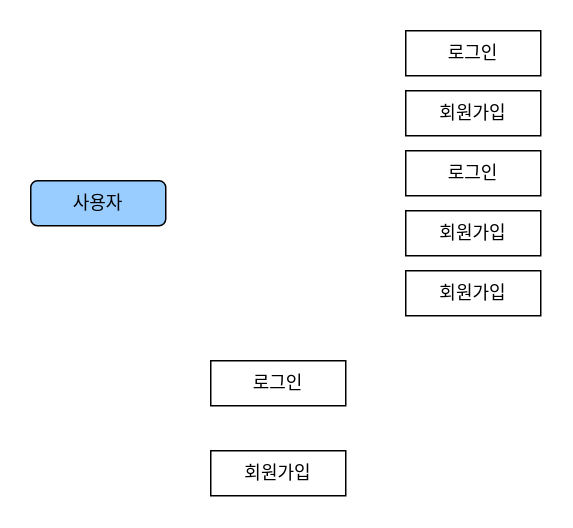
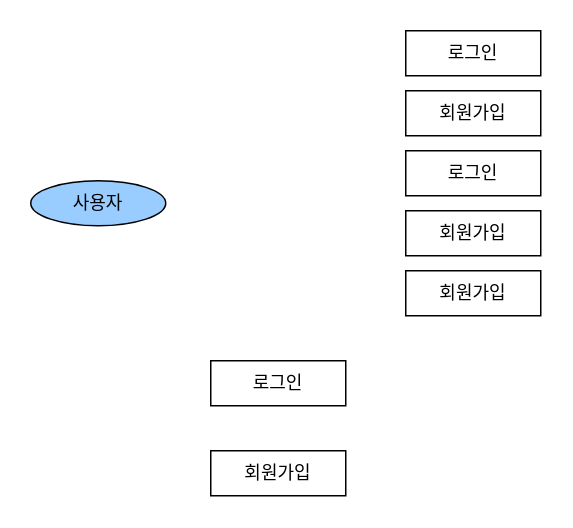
- <mxCell id="2" value="사용자" style="rounded=1;whiteSpace=wrap;html=1;fillColor=#99CCFF;" vertex="1" parent="1"><mxGeometry x="20" y="120" width="90" height="30" as="geometry" /></mxCell>
+ <mxCell id="2" value="사용자" style="ellipse;whiteSpace=wrap;html=1;fillColor=#99CCFF;" vertex="1" parent="1"><mxGeometry x="20" y="120" width="90" height="30" as="geometry" /></mxCell>
